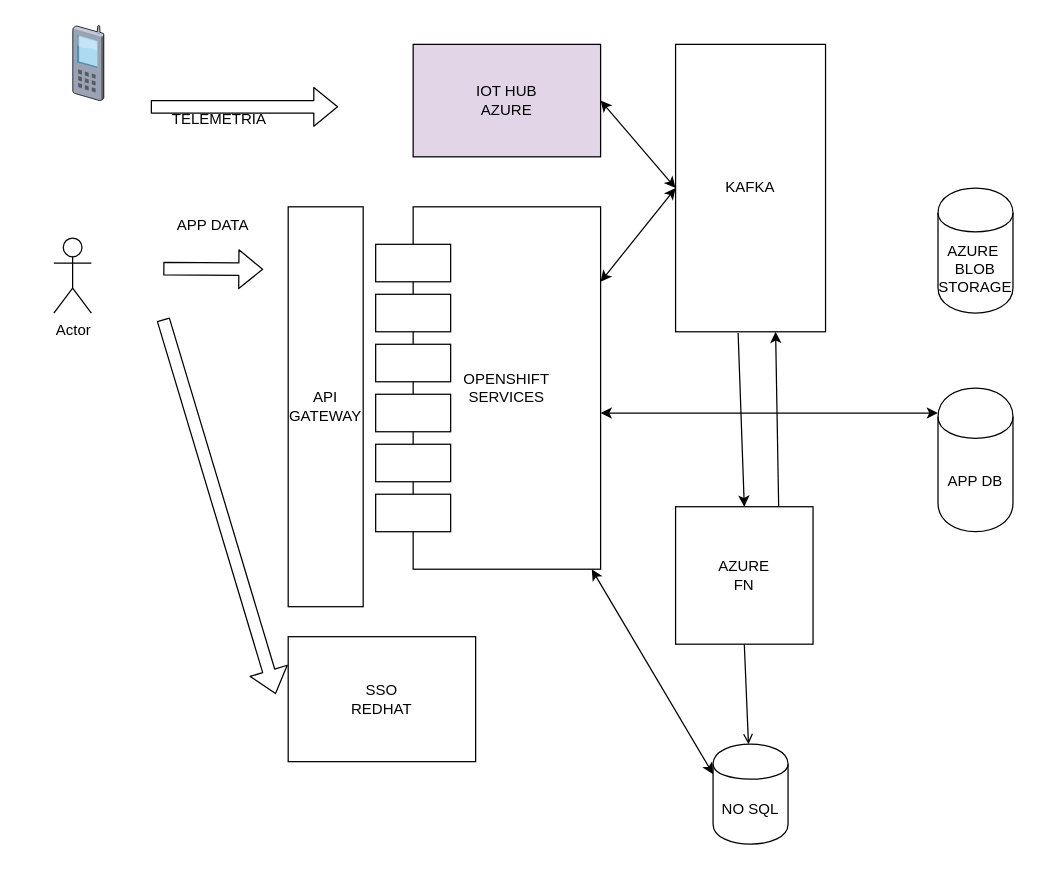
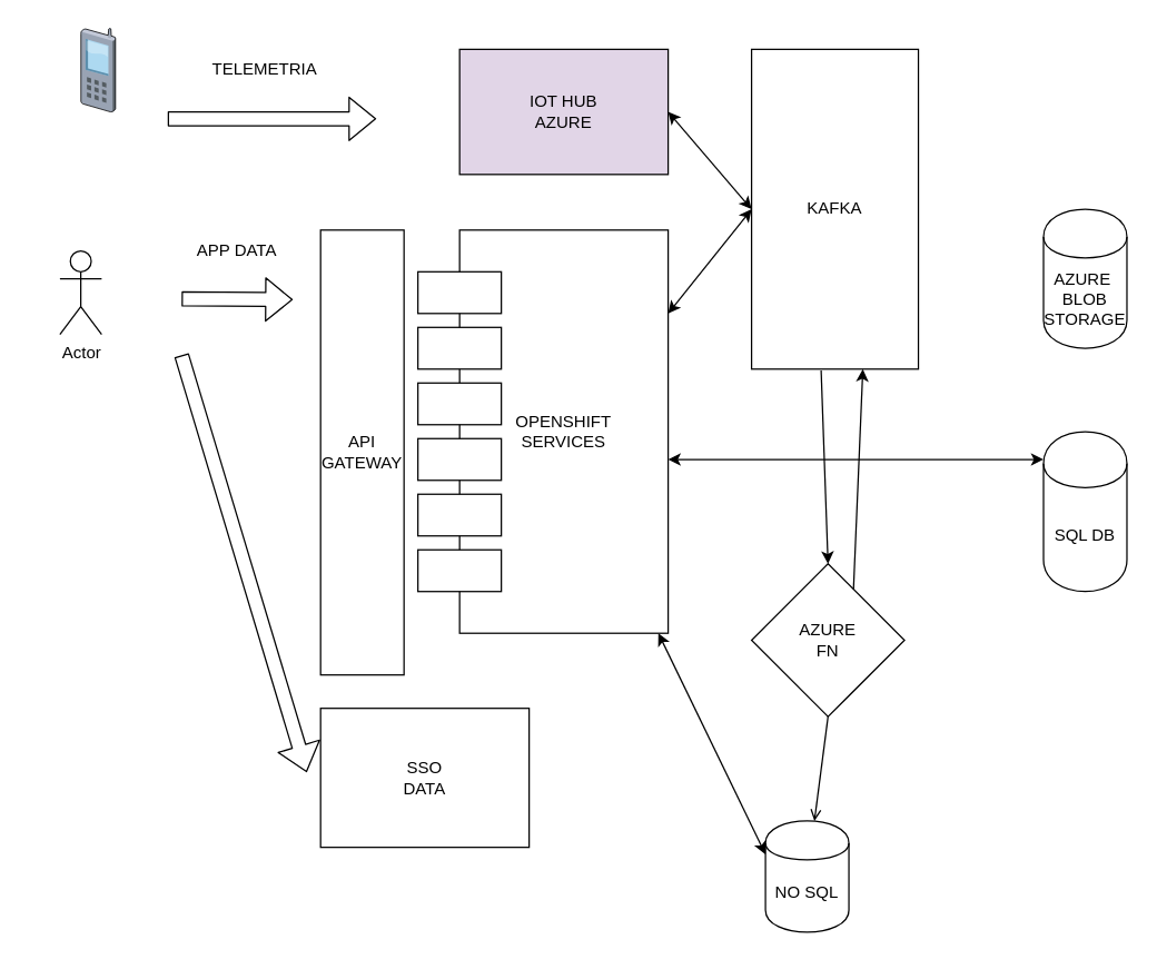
- <mxCell id="9" value="TELEMETRIA" style="text;html=1;strokeColor=none;fillColor=none;align=center;verticalAlign=middle;whiteSpace=wrap;rounded=0;" vertex="1" parent="1"><mxGeometry x="105" y="80" width="140" height="30" as="geometry" /></mxCell>
+ <mxCell id="9" value="TELEMETRIA" style="text;html=1;strokeColor=none;fillColor=none;align=center;verticalAlign=middle;whiteSpace=wrap;rounded=0;" vertex="1" parent="1"><mxGeometry x="120" y="35" width="140" height="30" as="geometry" /></mxCell>
- <mxCell id="27" value="Actor" style="shape=umlActor;verticalLabelPosition=bottom;labelBackgroundColor=#ffffff;verticalAlign=top;html=1;outlineConnect=0;" vertex="1" parent="1"><mxGeometry x="42.5" y="190" width="30" height="60" as="geometry" /></mxCell>
+ <mxCell id="27" value="Actor" style="shape=umlActor;verticalLabelPosition=bottom;labelBackgroundColor=#ffffff;verticalAlign=top;html=1;outlineConnect=0;" vertex="1" parent="1"><mxGeometry x="42.5" y="180" width="30" height="60" as="geometry" /></mxCell>
- <mxCell id="11" value="APP DB" style="shape=cylinder;whiteSpace=wrap;html=1;boundedLbl=1;backgroundOutline=1;" vertex="1" parent="1"><mxGeometry x="750" y="310" width="60" height="115" as="geometry" /></mxCell>
+ <mxCell id="11" value="SQL DB" style="shape=cylinder;whiteSpace=wrap;html=1;boundedLbl=1;backgroundOutline=1;" vertex="1" parent="1"><mxGeometry x="750" y="310" width="60" height="115" as="geometry" /></mxCell>
- <mxCell id="14" value="AZURE&lt;br&gt;FN" style="whiteSpace=wrap;html=1;aspect=fixed;" vertex="1" parent="1"><mxGeometry x="540" y="405" width="110" height="110" as="geometry" /></mxCell>
+ <mxCell id="14" value="AZURE&lt;br&gt;FN" style="rhombus;whiteSpace=wrap;html=1;aspect=fixed;" vertex="1" parent="1"><mxGeometry x="540" y="405" width="110" height="110" as="geometry" /></mxCell>
- <mxCell id="6" value="SSO&lt;br&gt;REDHAT" style="rounded=0;whiteSpace=wrap;html=1;" vertex="1" parent="1"><mxGeometry x="230" y="509" width="150" height="100" as="geometry" /></mxCell>
+ <mxCell id="6" value="SSO&lt;br&gt;DATA" style="rounded=0;whiteSpace=wrap;html=1;" vertex="1" parent="1"><mxGeometry x="230" y="509" width="150" height="100" as="geometry" /></mxCell>
- <mxCell id="12" value="NO SQL" style="shape=cylinder;whiteSpace=wrap;html=1;boundedLbl=1;backgroundOutline=1;" vertex="1" parent="1"><mxGeometry x="570" y="595" width="60" height="80" as="geometry" /></mxCell>
+ <mxCell id="12" value="NO SQL" style="shape=cylinder;whiteSpace=wrap;html=1;boundedLbl=1;backgroundOutline=1;" vertex="1" parent="1"><mxGeometry x="550" y="590" width="60" height="80" as="geometry" /></mxCell>
